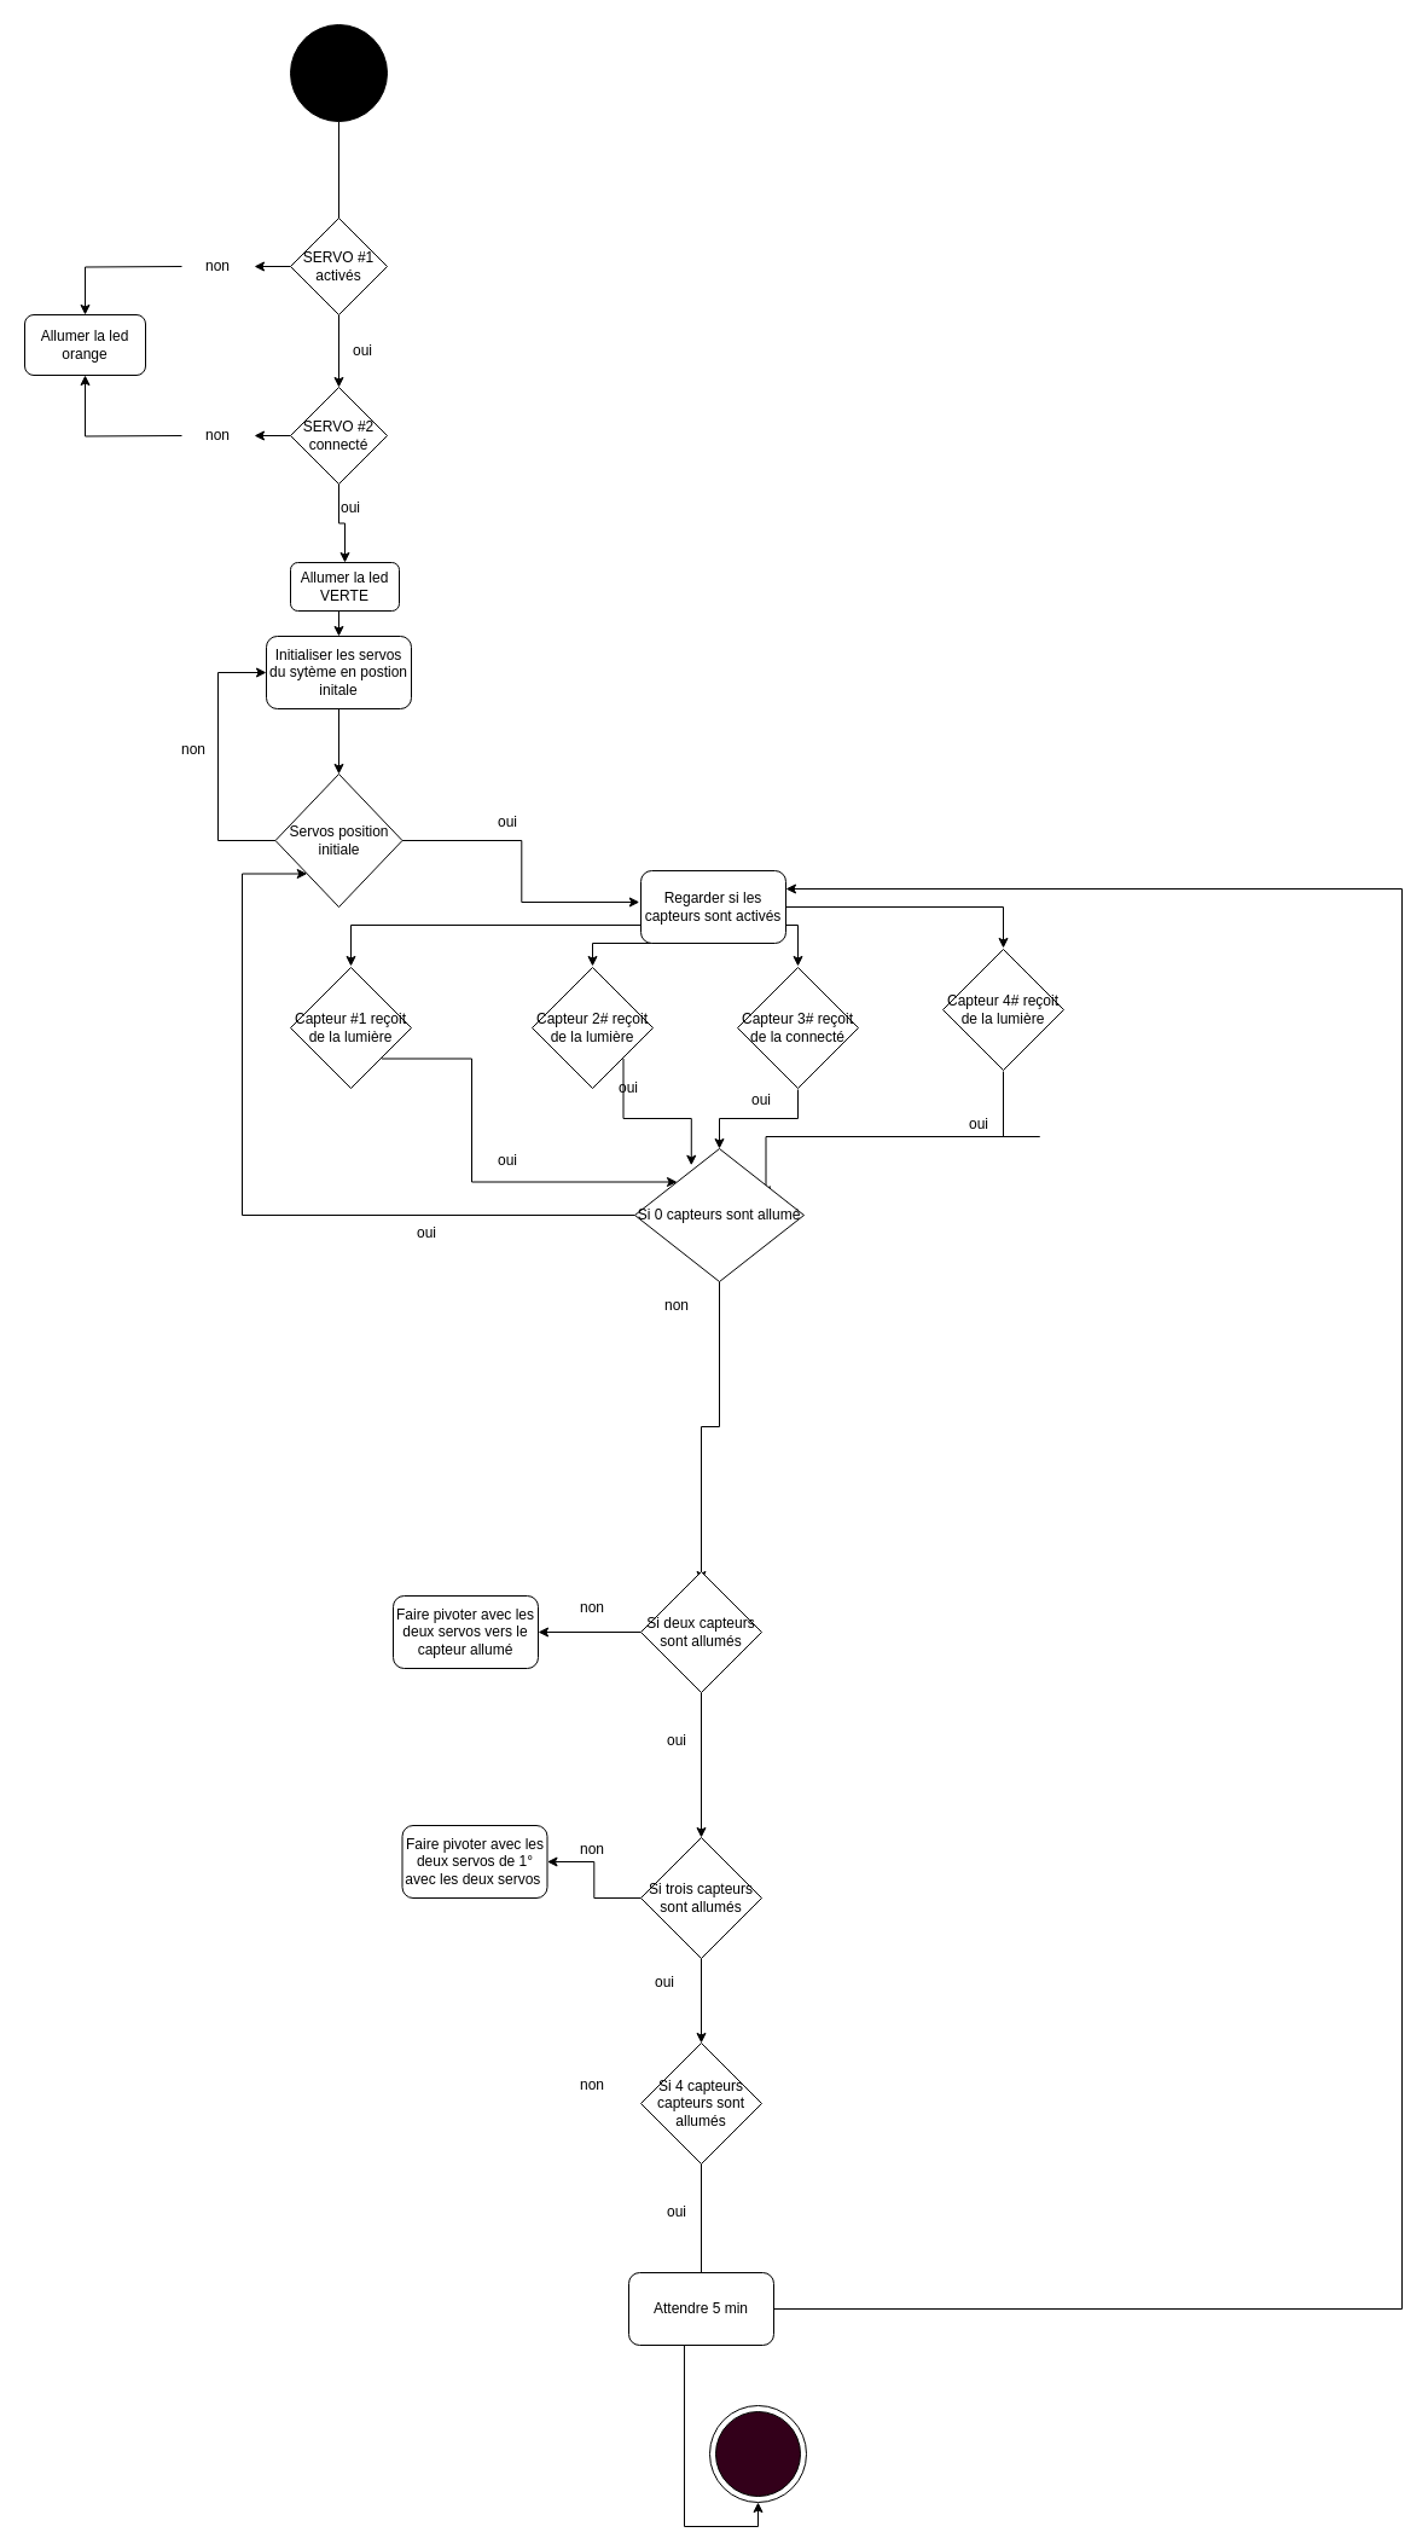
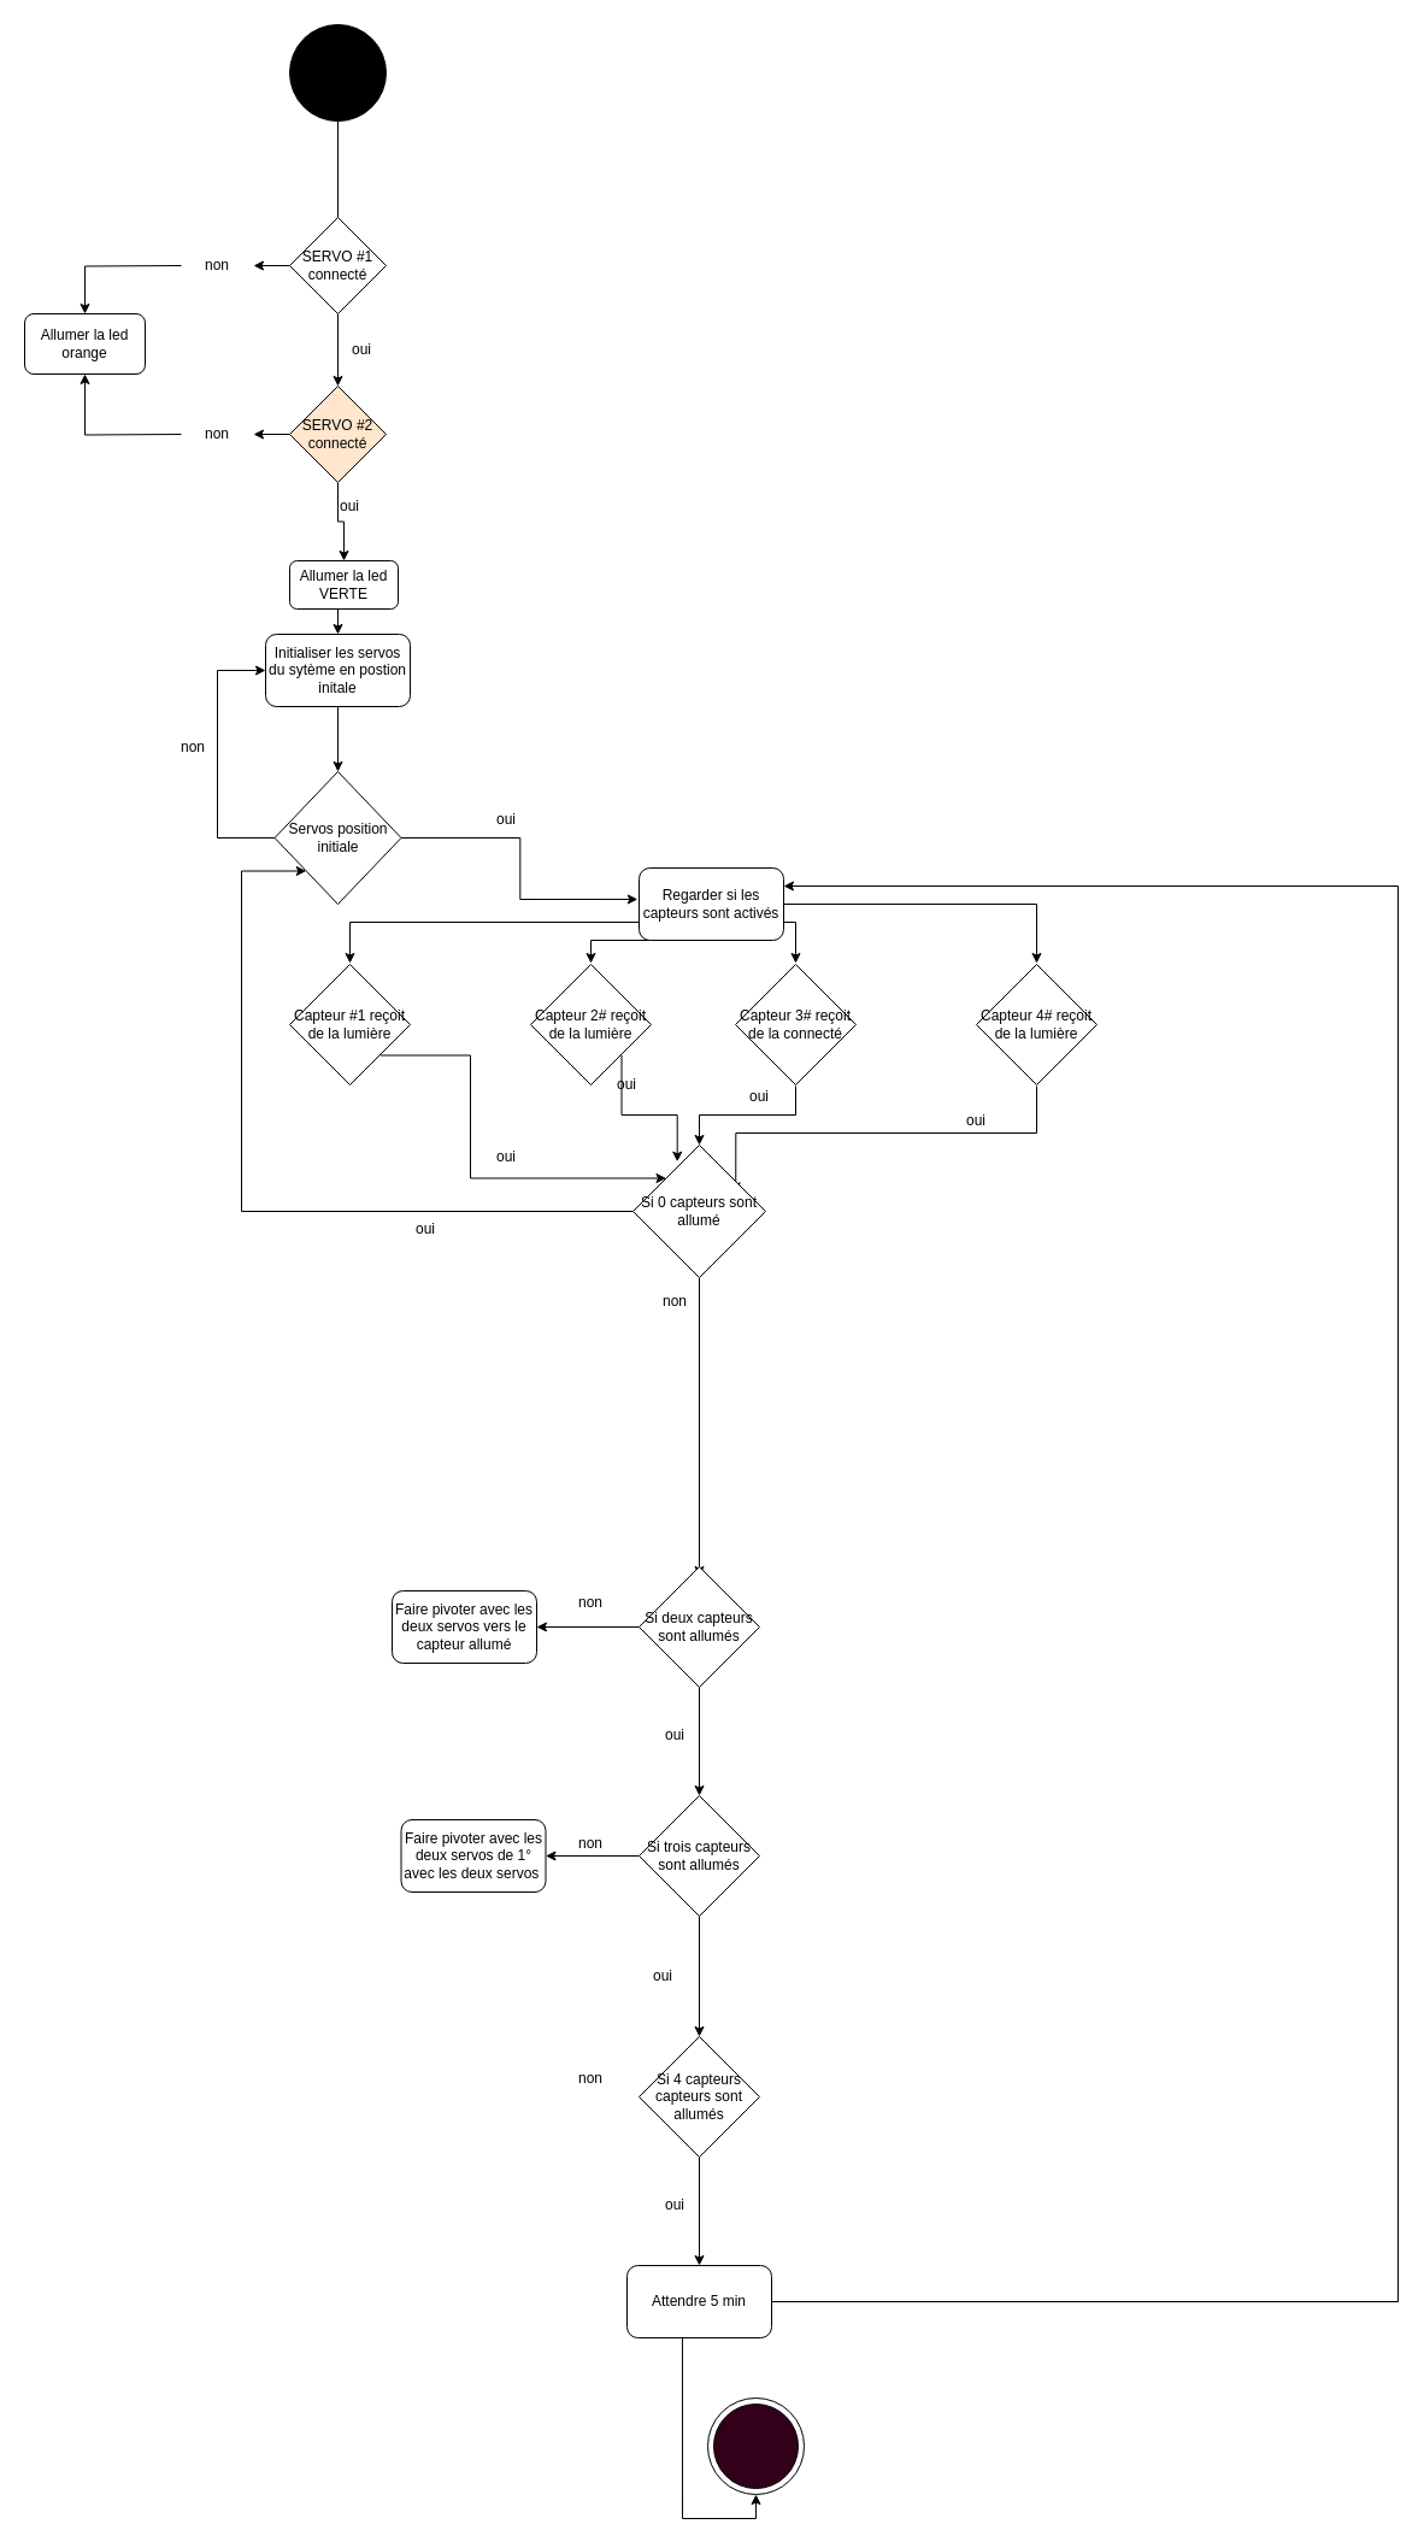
- <mxCell id="6" value="SERVO #1&lt;br&gt;activés" style="rhombus;whiteSpace=wrap;html=1;fillColor=#FFFFFF;" vertex="1" parent="1"><mxGeometry x="240" y="180" width="80" height="80" as="geometry" /></mxCell>
+ <mxCell id="6" value="SERVO #1&lt;br&gt;connecté" style="rhombus;whiteSpace=wrap;html=1;fillColor=#FFFFFF;" vertex="1" parent="1"><mxGeometry x="240" y="180" width="80" height="80" as="geometry" /></mxCell>
- <mxCell id="9" value="SERVO #2&lt;br&gt;connecté" style="rhombus;whiteSpace=wrap;html=1;fillColor=#FFFFFF;" vertex="1" parent="1"><mxGeometry x="240" y="320" width="80" height="80" as="geometry" /></mxCell>
+ <mxCell id="9" value="SERVO #2&lt;br&gt;connecté" style="rhombus;whiteSpace=wrap;html=1;fillColor=#ffe6cc;" vertex="1" parent="1"><mxGeometry x="240" y="320" width="80" height="80" as="geometry" /></mxCell>
- <mxCell id="35" value="&lt;span&gt;Capteur 4# reçoit de la lumière&lt;/span&gt;" style="rhombus;whiteSpace=wrap;html=1;perimeterSpacing=1;strokeWidth=1;" vertex="1" parent="1"><mxGeometry x="780" y="785" width="100" height="100" as="geometry" /></mxCell>
+ <mxCell id="35" value="&lt;span&gt;Capteur 4# reçoit de la lumière&lt;/span&gt;" style="rhombus;whiteSpace=wrap;html=1;perimeterSpacing=1;strokeWidth=1;" vertex="1" parent="1"><mxGeometry x="810" y="800" width="100" height="100" as="geometry" /></mxCell>
- <mxCell id="49" value="Si 0 capteurs sont allumé" style="rhombus;whiteSpace=wrap;html=1;strokeWidth=1;" vertex="1" parent="1"><mxGeometry x="525" y="950" width="140" height="110" as="geometry" /></mxCell>
+ <mxCell id="49" value="Si 0 capteurs sont allumé" style="rhombus;whiteSpace=wrap;html=1;strokeWidth=1;" vertex="1" parent="1"><mxGeometry x="525" y="950" width="110" height="110" as="geometry" /></mxCell>
- <mxCell id="47" value="Si trois capteurs sont allumés" style="rhombus;whiteSpace=wrap;html=1;strokeWidth=1;" vertex="1" parent="1"><mxGeometry x="530" y="1520" width="100" height="100" as="geometry" /></mxCell>
+ <mxCell id="47" value="Si trois capteurs sont allumés" style="rhombus;whiteSpace=wrap;html=1;strokeWidth=1;" vertex="1" parent="1"><mxGeometry x="530" y="1490" width="100" height="100" as="geometry" /></mxCell>
- <mxCell id="50" style="edgeStyle=orthogonalEdgeStyle;rounded=0;orthogonalLoop=1;jettySize=auto;html=1;exitX=0.5;exitY=1;exitDx=0;exitDy=0;entryX=0.5;entryY=0;entryDx=0;entryDy=0;endArrow=none;" edge="1" parent="1" source="51" target="53"><mxGeometry relative="1" as="geometry" /></mxCell>
+ <mxCell id="50" style="edgeStyle=orthogonalEdgeStyle;rounded=0;orthogonalLoop=1;jettySize=auto;html=1;exitX=0.5;exitY=1;exitDx=0;exitDy=0;entryX=0.5;entryY=0;entryDx=0;entryDy=0;" edge="1" parent="1" source="51" target="53"><mxGeometry relative="1" as="geometry" /></mxCell>
